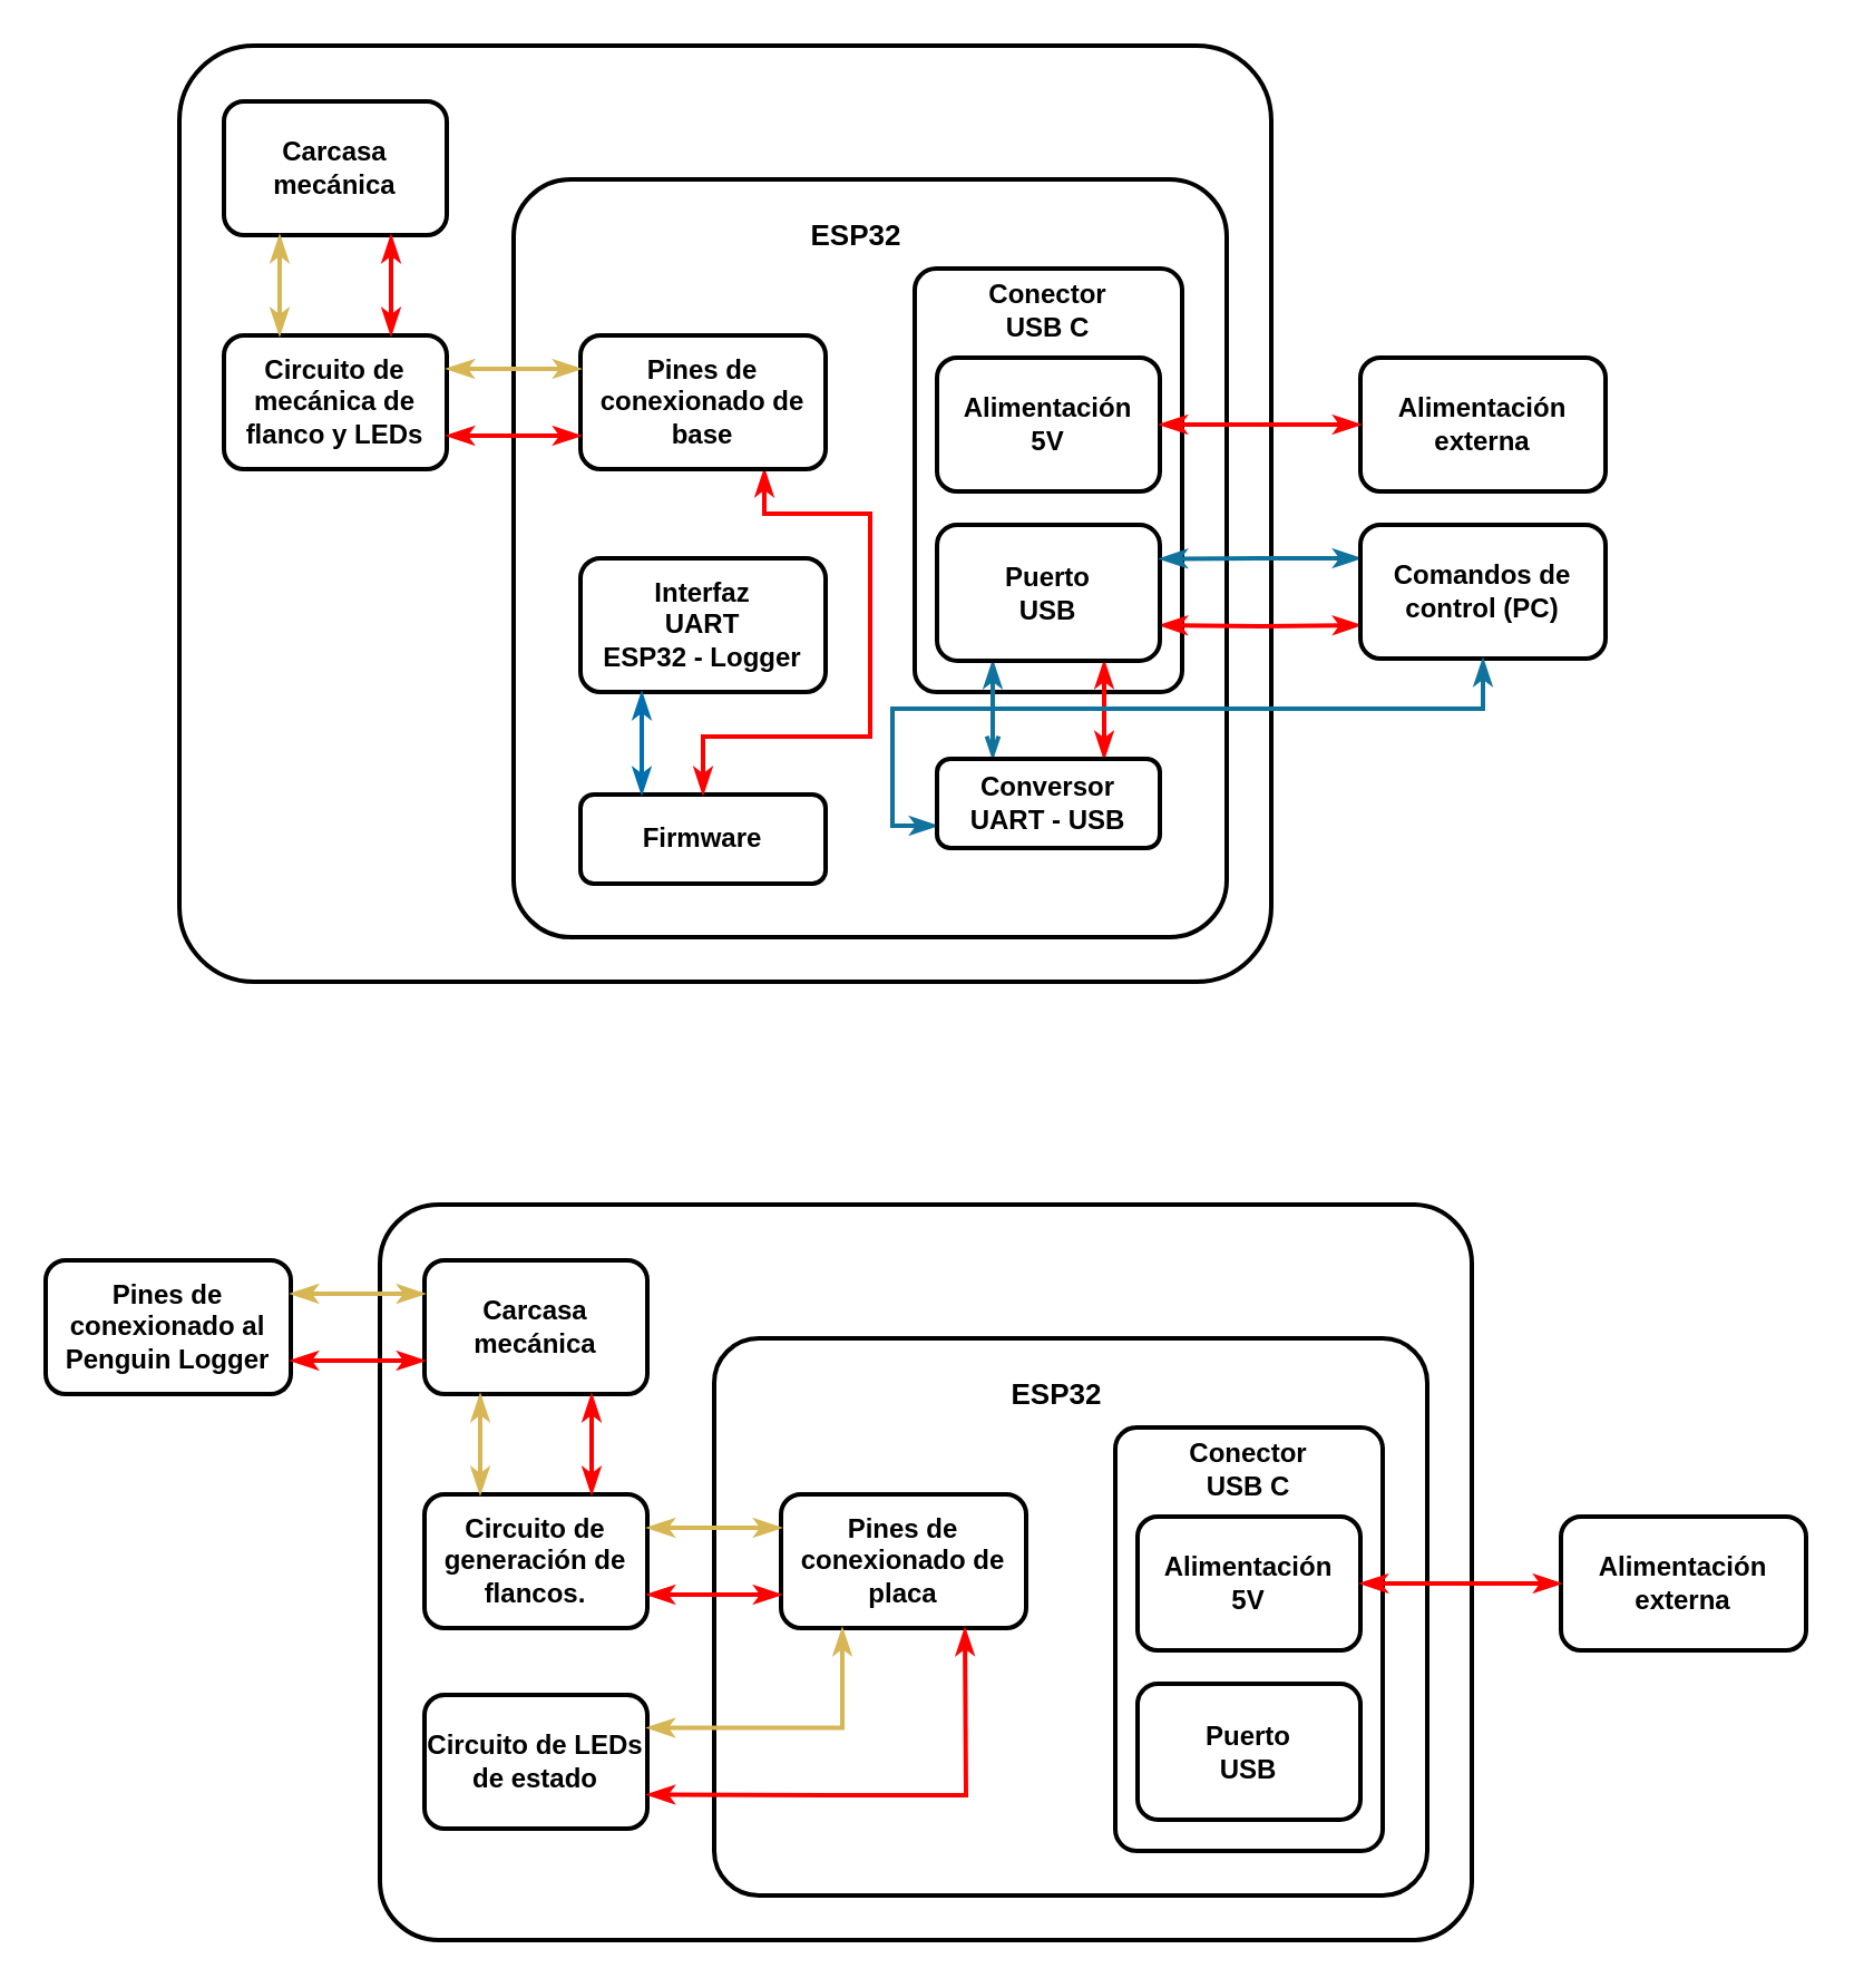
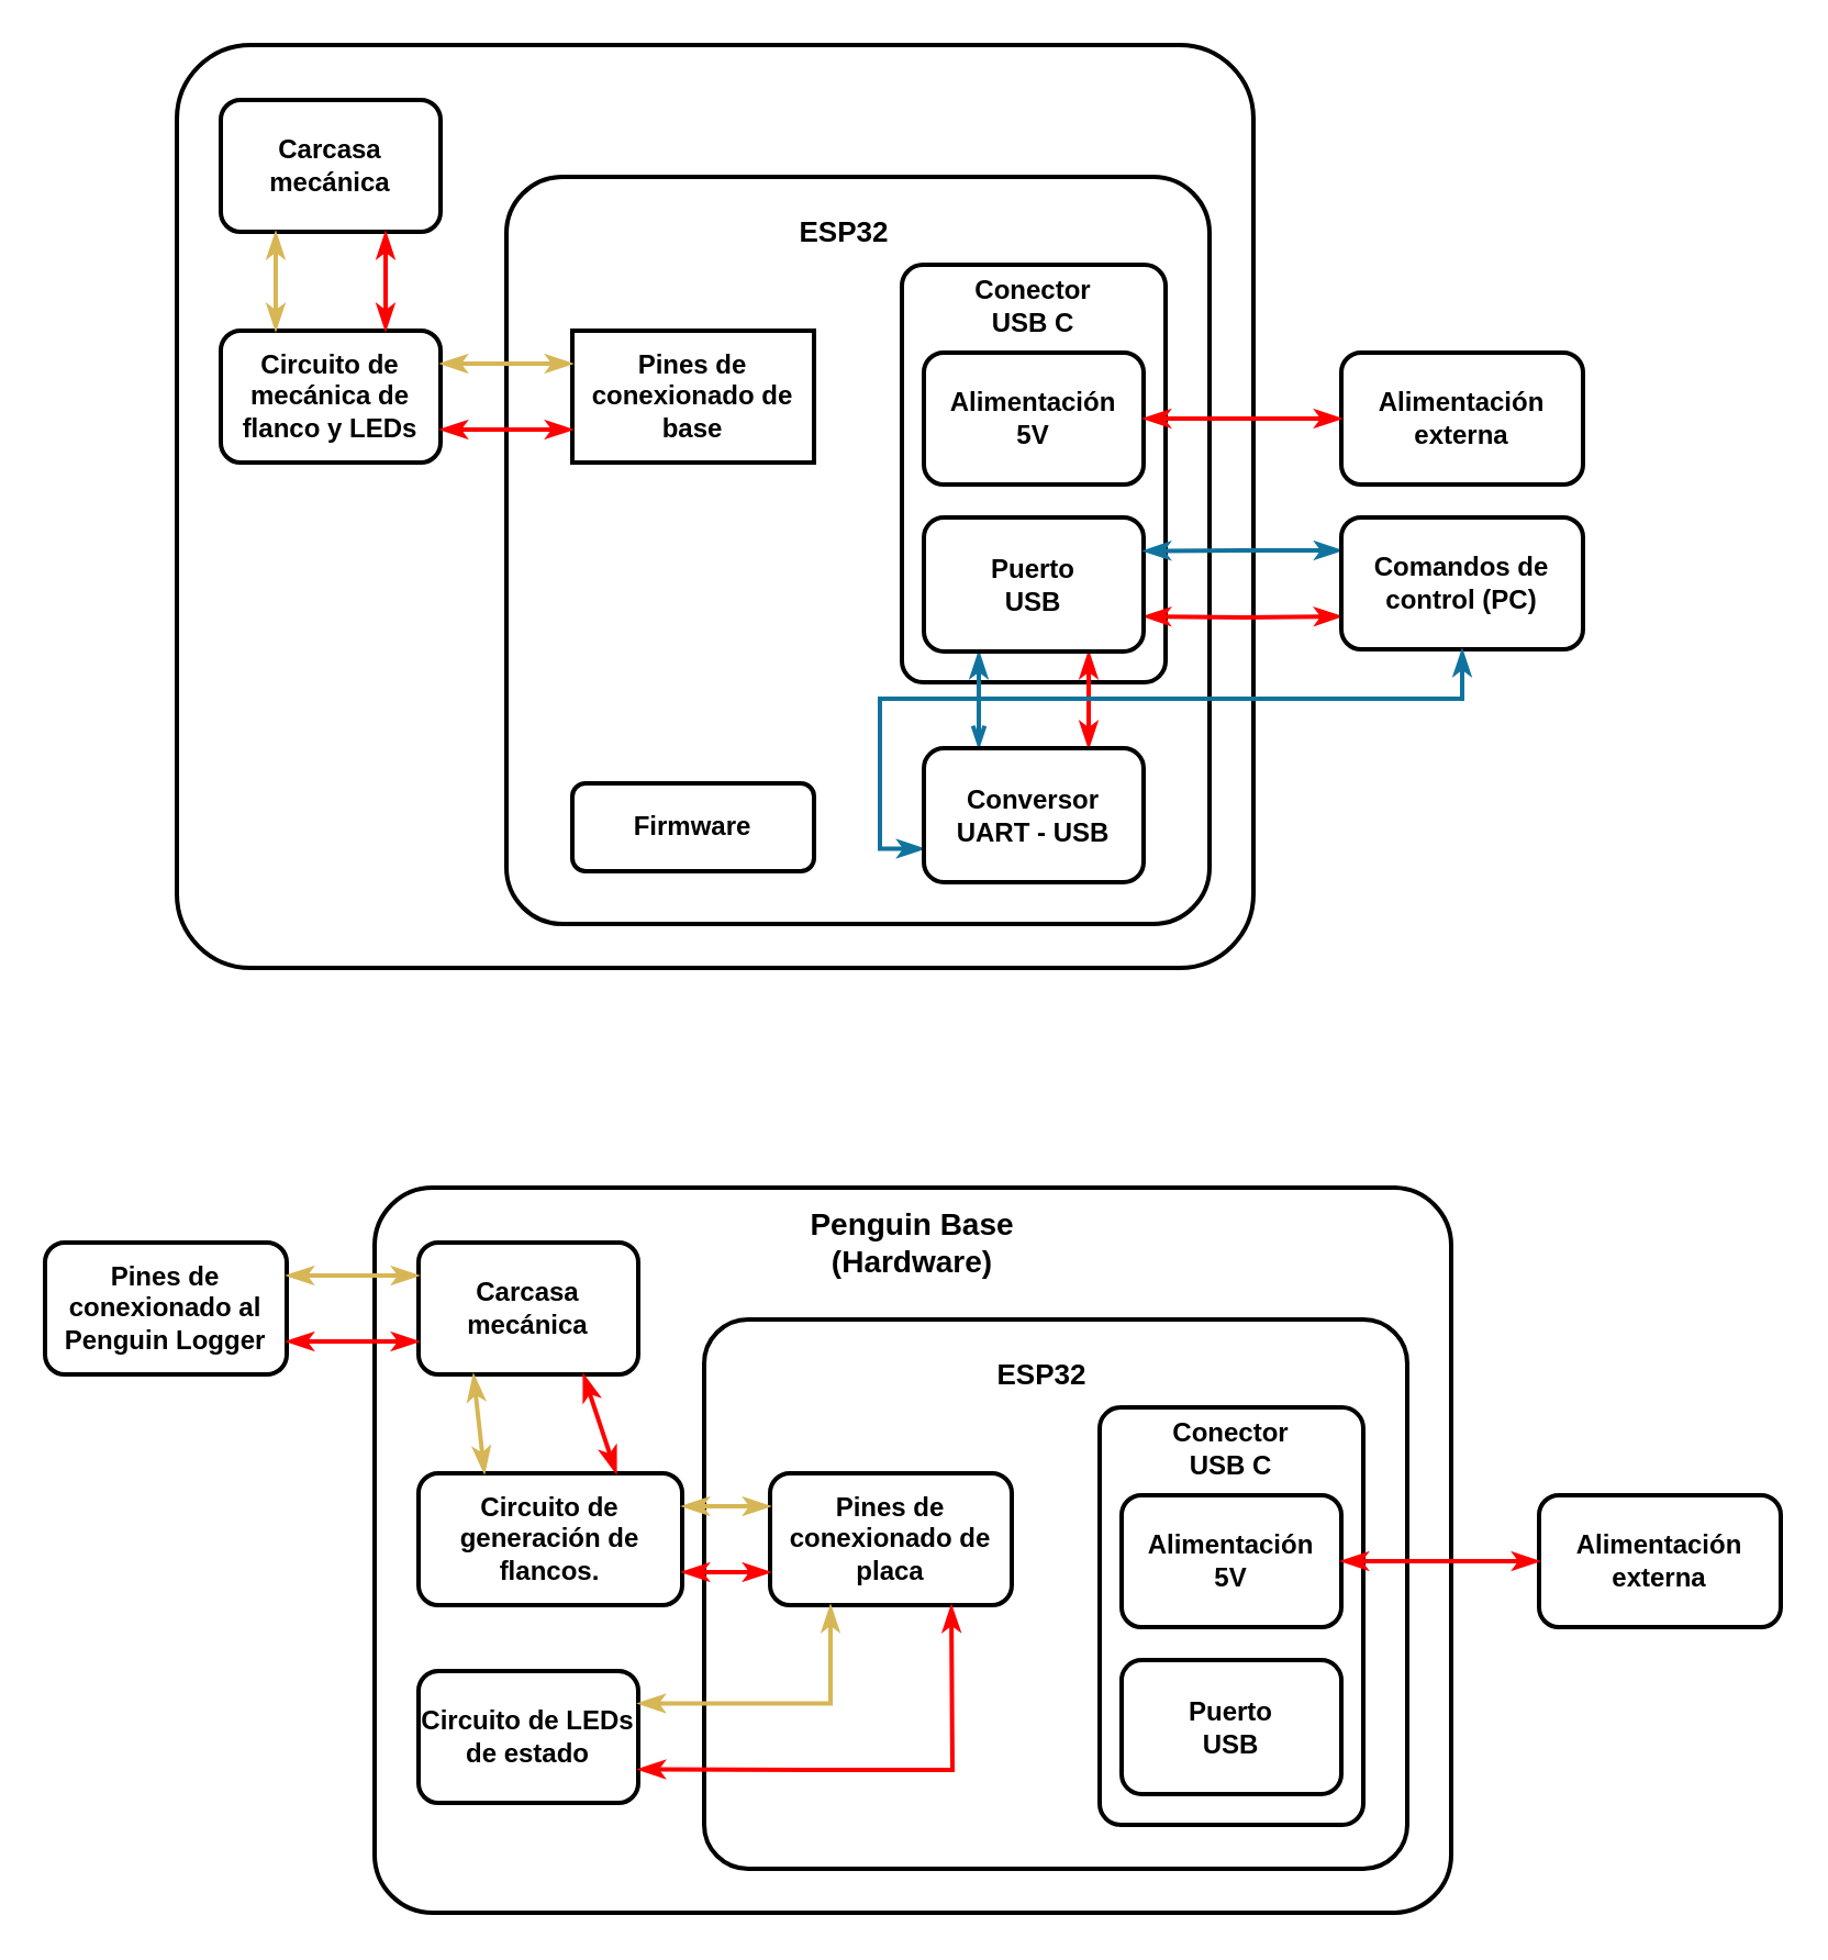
- <mxCell id="16" value="&lt;b&gt;Pines de conexionado de base&lt;br&gt;&lt;/b&gt;" style="rounded=1;whiteSpace=wrap;html=1;fillColor=none;strokeWidth=2;" vertex="1" parent="1"><mxGeometry x="260" y="150" width="110" height="60" as="geometry" /></mxCell>
+ <mxCell id="16" value="&lt;b&gt;Pines de conexionado de base&lt;br&gt;&lt;/b&gt;" style="whiteSpace=wrap;html=1;fillColor=none;strokeWidth=2;rounded=0;" vertex="1" parent="1"><mxGeometry x="260" y="150" width="110" height="60" as="geometry" /></mxCell>
- <mxCell id="9" value="&lt;b&gt;Interfaz&lt;br&gt;UART&lt;br&gt;ESP32 - Logger&lt;br&gt;&lt;/b&gt;" style="rounded=1;whiteSpace=wrap;html=1;fillColor=none;strokeWidth=2;" vertex="1" parent="1"><mxGeometry x="260" y="250" width="110" height="60" as="geometry" /></mxCell>
- <mxCell id="15" style="edgeStyle=orthogonalEdgeStyle;rounded=0;orthogonalLoop=1;jettySize=auto;html=1;exitX=0.75;exitY=1;exitDx=0;exitDy=0;entryX=0.5;entryY=0;entryDx=0;entryDy=0;startArrow=classicThin;startFill=1;endArrow=classicThin;endFill=1;strokeWidth=2;strokeColor=#FF0000;" edge="1" parent="1" source="16" target="10"><mxGeometry relative="1" as="geometry"><Array as="points"><mxPoint x="343" y="230" /><mxPoint x="390" y="230" /><mxPoint x="390" y="330" /><mxPoint x="315" y="330" /></Array></mxGeometry></mxCell>
- <mxCell id="24" value="" style="endArrow=classicThin;startArrow=classicThin;html=1;rounded=0;entryX=0.25;entryY=0;entryDx=0;entryDy=0;exitX=0.25;exitY=1;exitDx=0;exitDy=0;fillColor=#dae8fc;strokeColor=#006eaf;strokeWidth=2;edgeStyle=orthogonalEdgeStyle;startFill=1;endFill=1;" edge="1" parent="1" source="9" target="10"><mxGeometry width="50" height="50" relative="1" as="geometry"><mxPoint x="298" y="220" as="sourcePoint" /><mxPoint x="298" y="260" as="targetPoint" /></mxGeometry></mxCell>
- <mxCell id="28" value="&lt;b&gt;Conversor&lt;br&gt;UART&amp;nbsp;- USB&lt;br&gt;&lt;/b&gt;" style="rounded=1;whiteSpace=wrap;html=1;fillColor=none;strokeWidth=2;" vertex="1" parent="1"><mxGeometry x="420" y="340" width="100" height="40" as="geometry" /></mxCell>
+ <mxCell id="28" value="&lt;b&gt;Conversor&lt;br&gt;UART&amp;nbsp;- USB&lt;br&gt;&lt;/b&gt;" style="rounded=1;whiteSpace=wrap;html=1;fillColor=none;strokeWidth=2;" vertex="1" parent="1"><mxGeometry x="420" y="340" width="100" height="61" as="geometry" /></mxCell>
+ <mxCell id="38" value="&lt;font style=&quot;font-size: 14px;&quot;&gt;Penguin Base (Hardware)&lt;/font&gt;" style="text;html=1;strokeColor=none;fillColor=none;align=center;verticalAlign=middle;whiteSpace=wrap;rounded=0;fontStyle=1;fontSize=13;" vertex="1" parent="1"><mxGeometry x="360" y="550" width="110" height="30" as="geometry" /></mxCell>
- <mxCell id="39" value="&lt;b&gt;Circuito de generación de flancos.&lt;br&gt;&lt;/b&gt;" style="rounded=1;whiteSpace=wrap;html=1;fillColor=none;strokeWidth=2;" vertex="1" parent="1"><mxGeometry x="190" y="670" width="100" height="60" as="geometry" /></mxCell>
+ <mxCell id="39" value="&lt;b&gt;Circuito de generación de flancos.&lt;br&gt;&lt;/b&gt;" style="rounded=1;whiteSpace=wrap;html=1;fillColor=none;strokeWidth=2;" vertex="1" parent="1"><mxGeometry x="190" y="670" width="120" height="60" as="geometry" /></mxCell>
